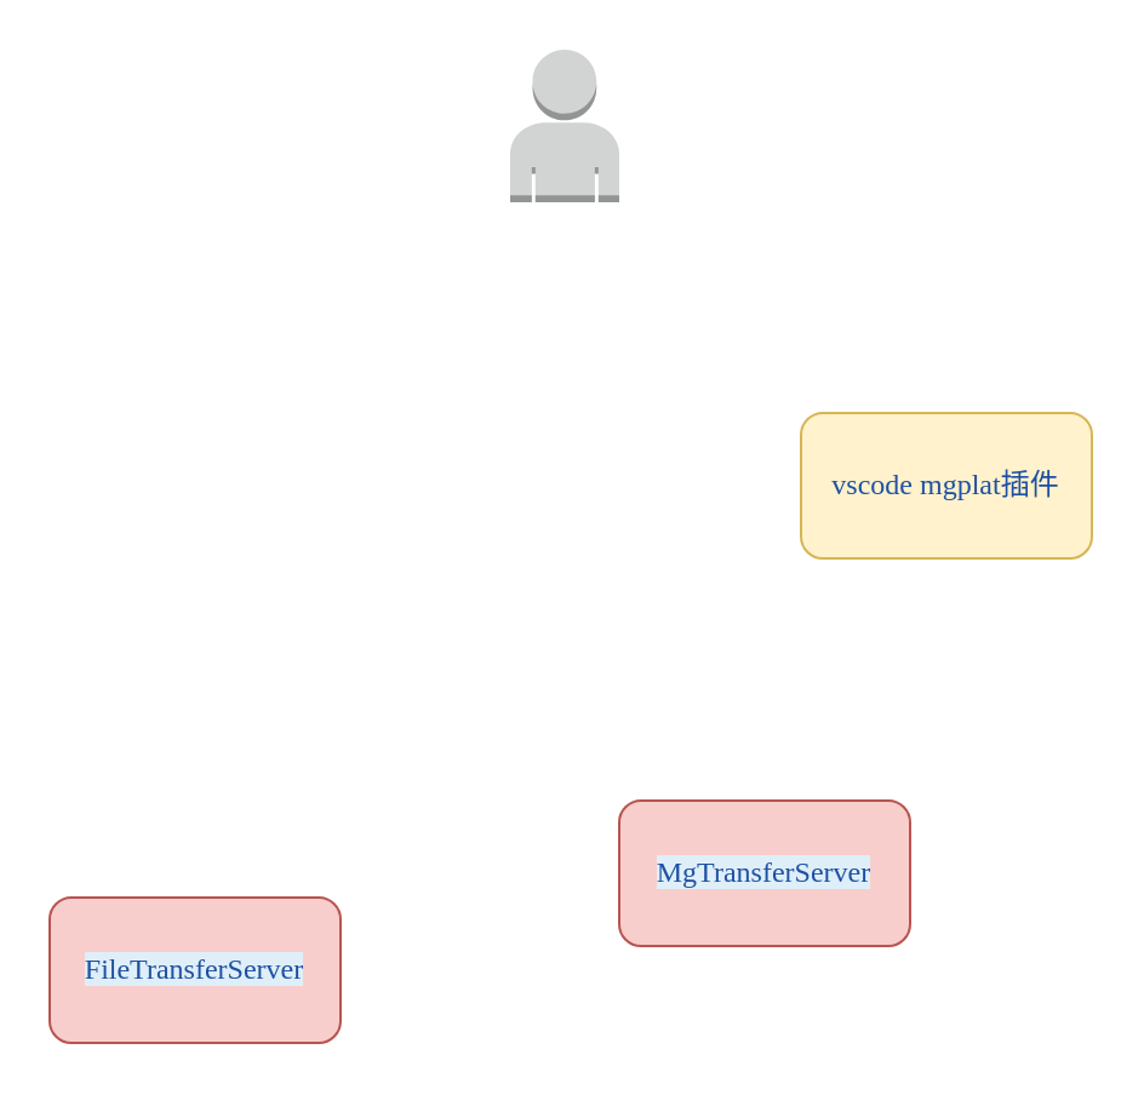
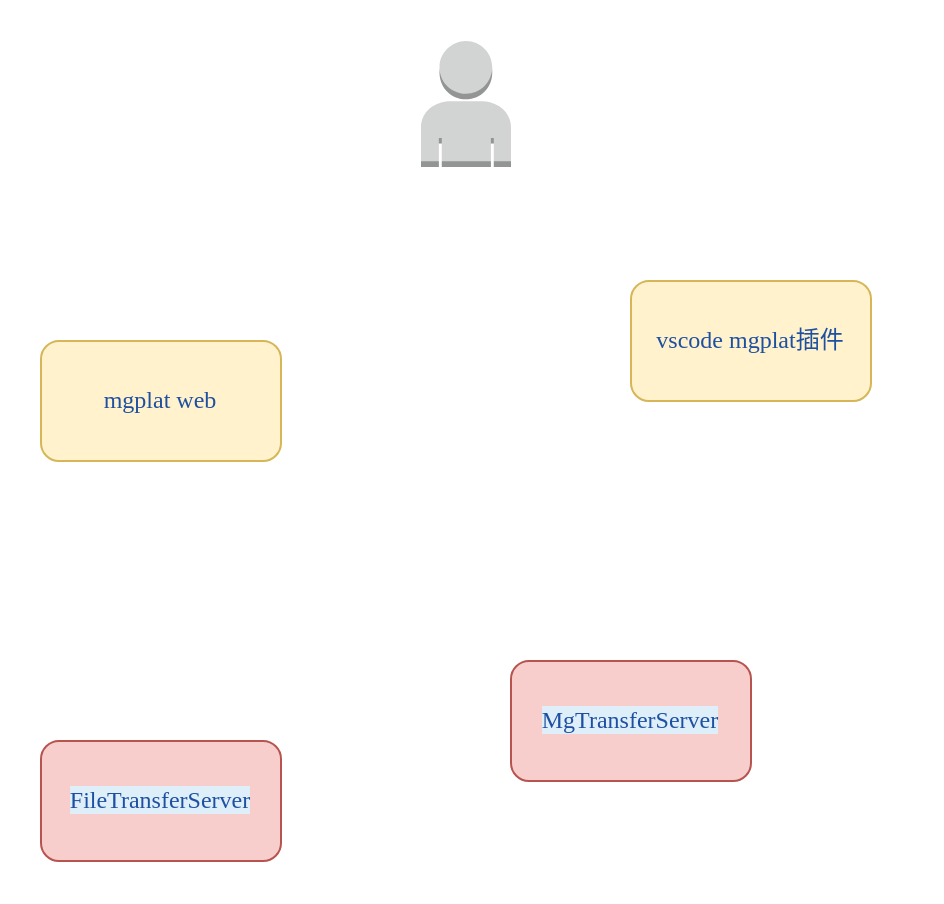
+ <mxCell id="2" value="&lt;a style=&quot;color: rgb(30 , 80 , 162) ; font-family: &amp;#34;tahoma&amp;#34; , &amp;#34;simsun&amp;#34; ; text-align: left&quot;&gt;mgplat web&lt;br&gt;&lt;/a&gt;" style="whiteSpace=wrap;html=1;fillColor=#fff2cc;strokeColor=#d6b656;rounded=1;" parent="1" vertex="1"><mxGeometry x="20" y="170" width="120" height="60" as="geometry" /></mxCell>
- <mxCell id="3" value="&lt;a style=&quot;color: rgb(30 , 80 , 162) ; font-family: &amp;#34;tahoma&amp;#34; , &amp;#34;simsun&amp;#34; ; text-align: left&quot;&gt;vscode mgplat插件&lt;br&gt;&lt;/a&gt;" style="whiteSpace=wrap;html=1;fillColor=#fff2cc;strokeColor=#d6b656;rounded=1;" parent="1" vertex="1"><mxGeometry x="330" y="170" width="120" height="60" as="geometry" /></mxCell>
+ <mxCell id="3" value="&lt;a style=&quot;color: rgb(30 , 80 , 162) ; font-family: &amp;#34;tahoma&amp;#34; , &amp;#34;simsun&amp;#34; ; text-align: left&quot;&gt;vscode mgplat插件&lt;br&gt;&lt;/a&gt;" style="whiteSpace=wrap;html=1;fillColor=#fff2cc;strokeColor=#d6b656;rounded=1;" parent="1" vertex="1"><mxGeometry x="315" y="140" width="120" height="60" as="geometry" /></mxCell>
